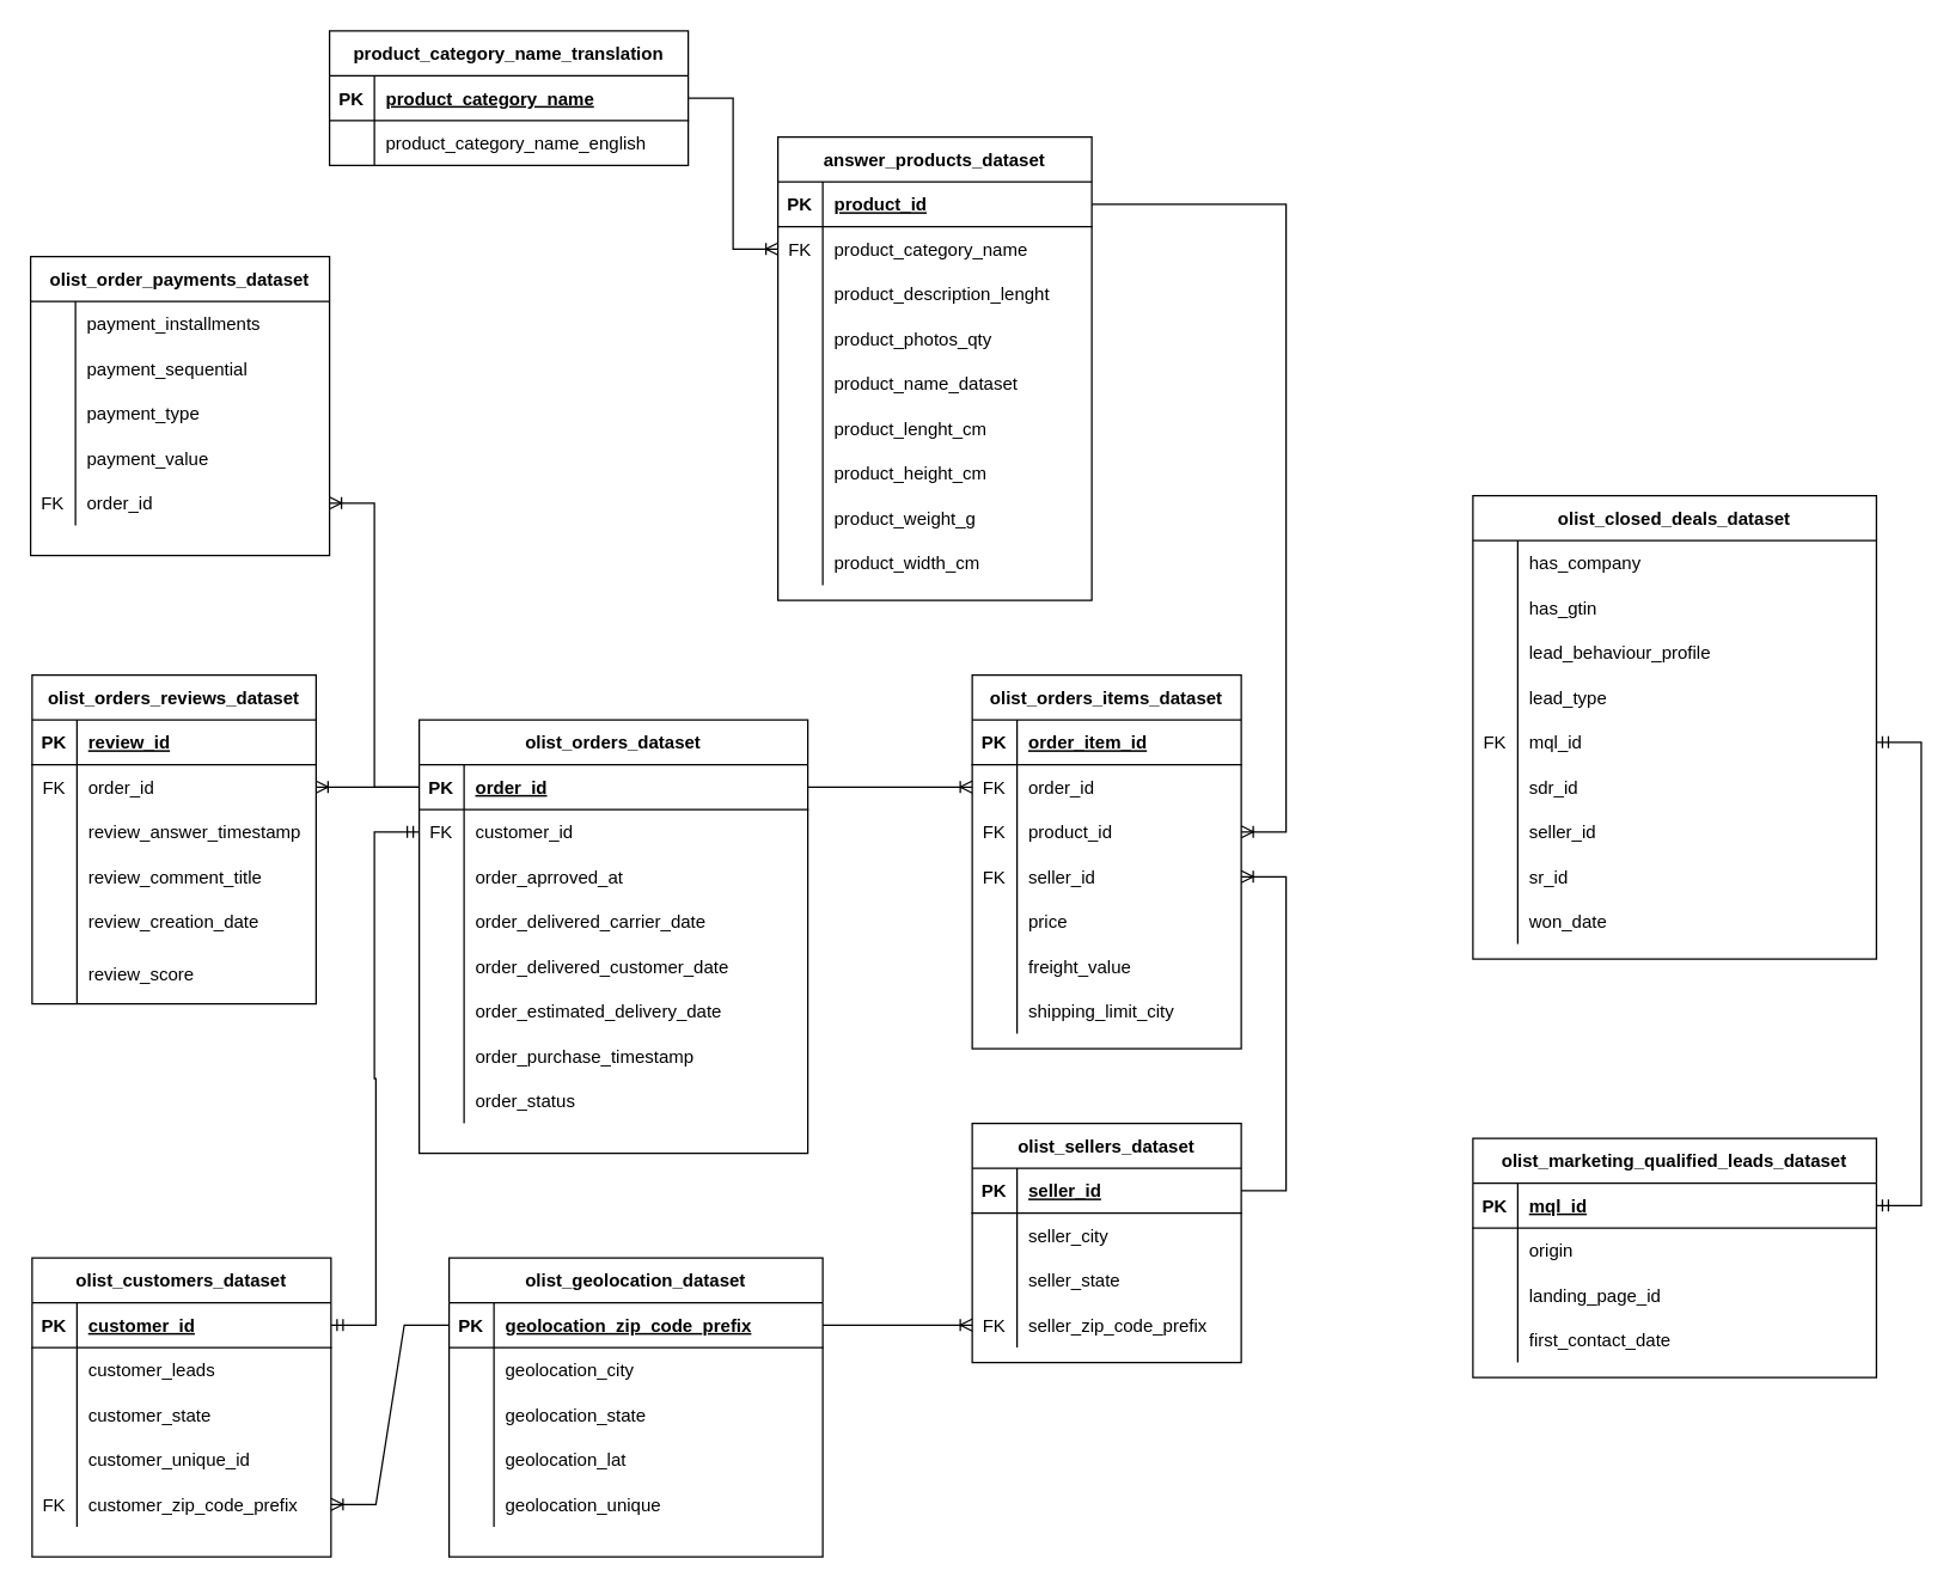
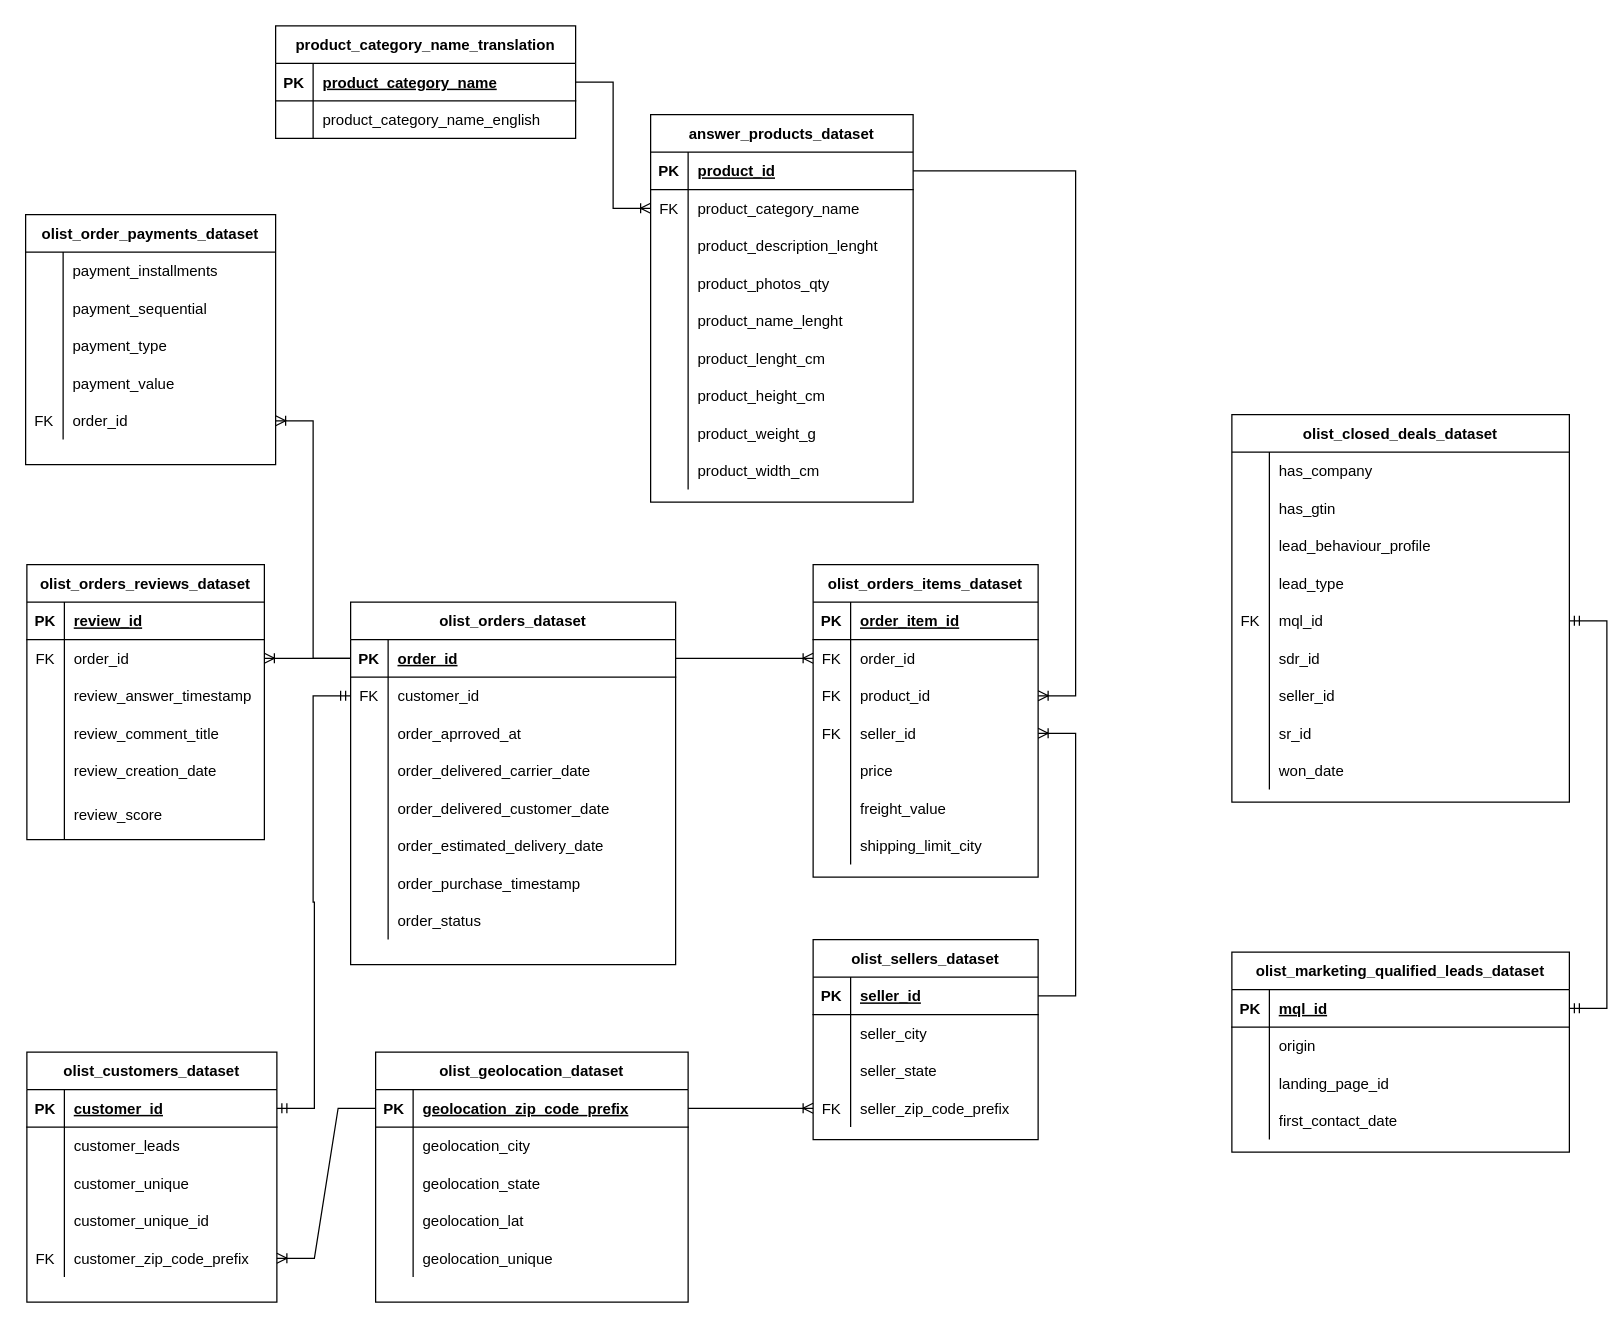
- <mxCell id="115" value="product_name_dataset" style="shape=partialRectangle;connectable=0;fillColor=none;top=0;left=0;bottom=0;right=0;align=left;spacingLeft=6;overflow=hidden;" parent="113" vertex="1"><mxGeometry x="30" width="180" height="30" as="geometry"><mxRectangle width="180" height="30" as="alternateBounds" /></mxGeometry></mxCell>
+ <mxCell id="115" value="product_name_lenght" style="shape=partialRectangle;connectable=0;fillColor=none;top=0;left=0;bottom=0;right=0;align=left;spacingLeft=6;overflow=hidden;" parent="113" vertex="1"><mxGeometry x="30" width="180" height="30" as="geometry"><mxRectangle width="180" height="30" as="alternateBounds" /></mxGeometry></mxCell>
- <mxCell id="11" value="customer_state" style="shape=partialRectangle;connectable=0;fillColor=none;top=0;left=0;bottom=0;right=0;align=left;spacingLeft=6;overflow=hidden;" parent="9" vertex="1"><mxGeometry x="30" width="170" height="30" as="geometry"><mxRectangle width="170" height="30" as="alternateBounds" /></mxGeometry></mxCell>
+ <mxCell id="11" value="customer_unique" style="shape=partialRectangle;connectable=0;fillColor=none;top=0;left=0;bottom=0;right=0;align=left;spacingLeft=6;overflow=hidden;" parent="9" vertex="1"><mxGeometry x="30" width="170" height="30" as="geometry"><mxRectangle width="170" height="30" as="alternateBounds" /></mxGeometry></mxCell>
